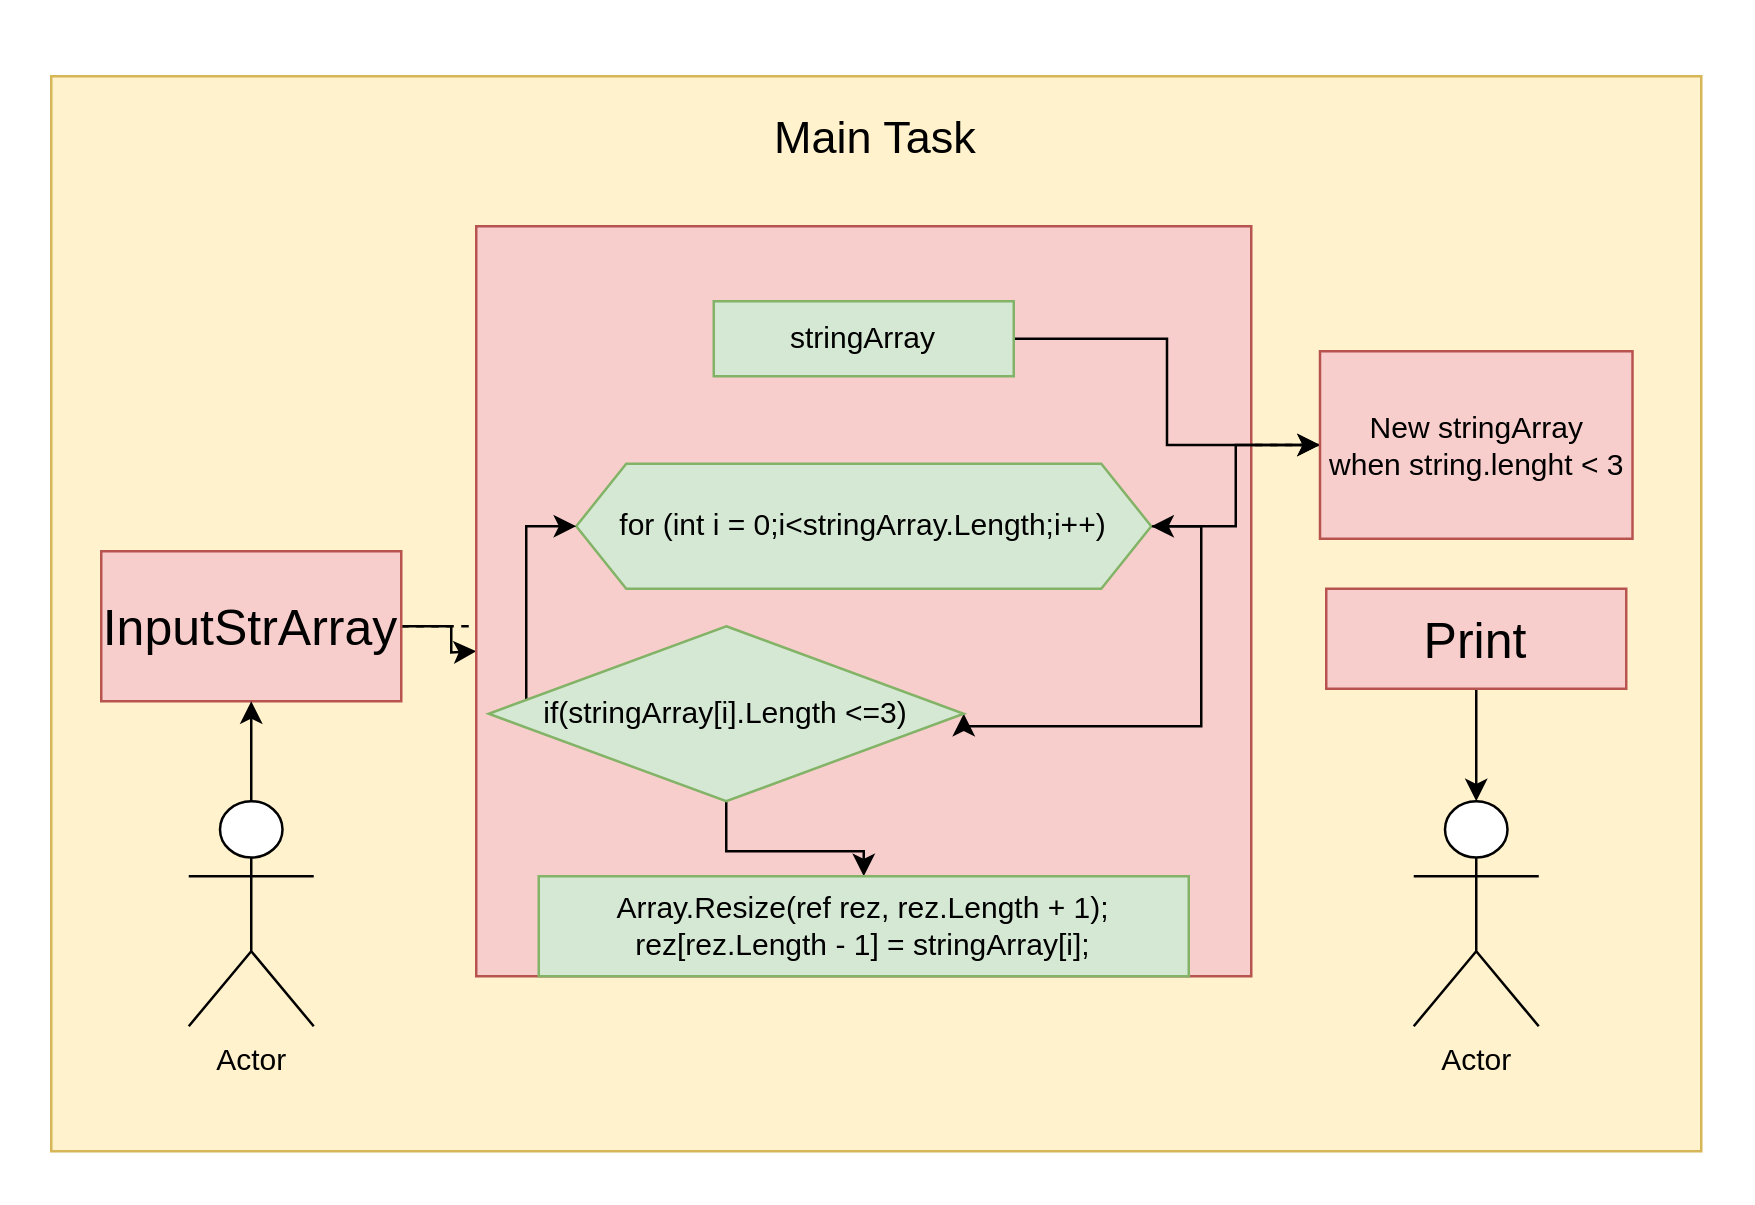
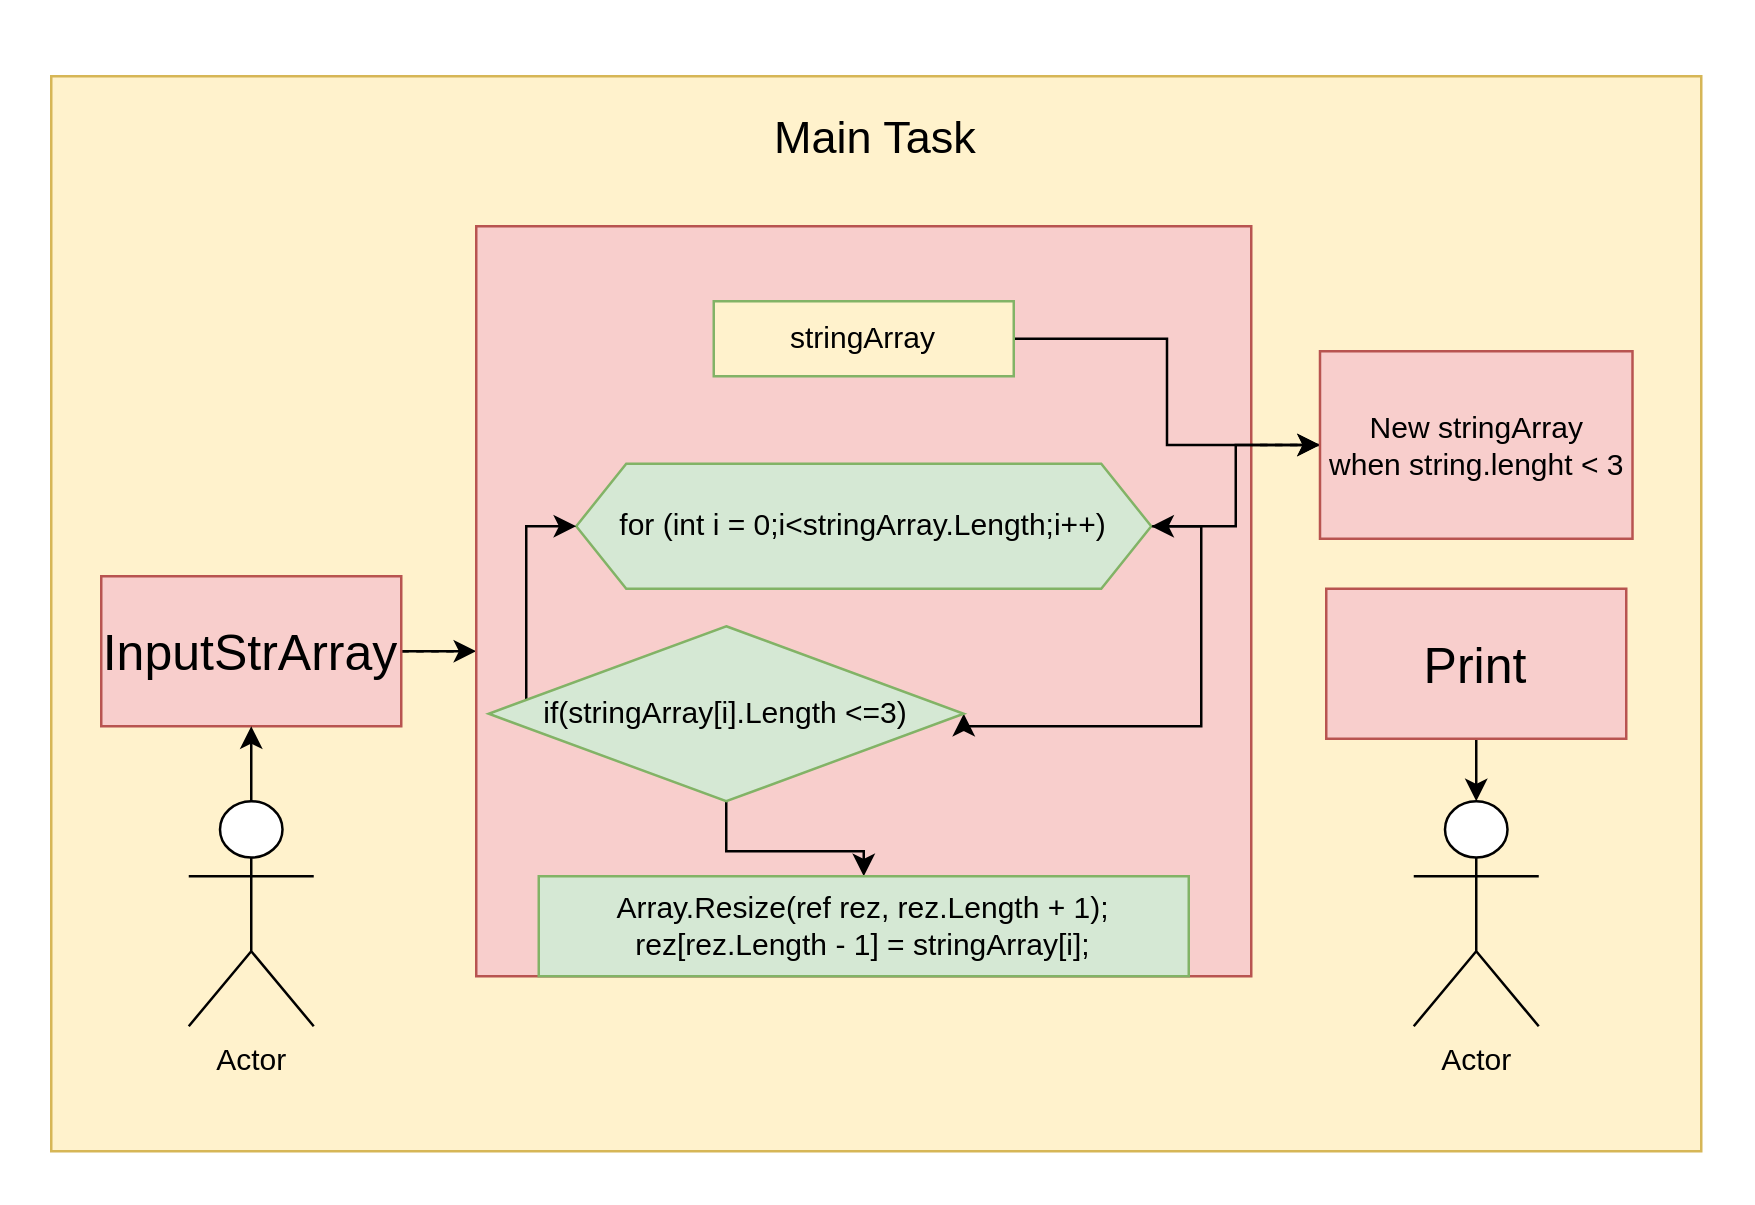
- <mxCell id="12" value="stringArray" style="rounded=0;whiteSpace=wrap;html=1;fillColor=#d5e8d4;strokeColor=#82b366;" vertex="1" parent="1"><mxGeometry x="285" y="120" width="120" height="30" as="geometry" /></mxCell>
+ <mxCell id="12" value="stringArray" style="rounded=0;whiteSpace=wrap;html=1;fillColor=#fff2cc;strokeColor=#82b366;" vertex="1" parent="1"><mxGeometry x="285" y="120" width="120" height="30" as="geometry" /></mxCell>
- <mxCell id="7" value="&lt;font style=&quot;font-size: 20px;&quot;&gt;InputStrArray&lt;/font&gt;" style="rounded=0;whiteSpace=wrap;html=1;fillColor=#f8cecc;strokeColor=#b85450;" vertex="1" parent="1"><mxGeometry x="40" y="220" width="120" height="60" as="geometry" /></mxCell>
+ <mxCell id="7" value="&lt;font style=&quot;font-size: 20px;&quot;&gt;InputStrArray&lt;/font&gt;" style="rounded=0;whiteSpace=wrap;html=1;fillColor=#f8cecc;strokeColor=#b85450;" vertex="1" parent="1"><mxGeometry x="40" y="230" width="120" height="60" as="geometry" /></mxCell>
- <mxCell id="20" value="&lt;font style=&quot;font-size: 20px;&quot;&gt;Print&lt;/font&gt;" style="rounded=0;whiteSpace=wrap;html=1;fillColor=#f8cecc;strokeColor=#b85450;" vertex="1" parent="1"><mxGeometry x="530" y="235" width="120" height="40" as="geometry" /></mxCell>
+ <mxCell id="20" value="&lt;font style=&quot;font-size: 20px;&quot;&gt;Print&lt;/font&gt;" style="rounded=0;whiteSpace=wrap;html=1;fillColor=#f8cecc;strokeColor=#b85450;" vertex="1" parent="1"><mxGeometry x="530" y="235" width="120" height="60" as="geometry" /></mxCell>
